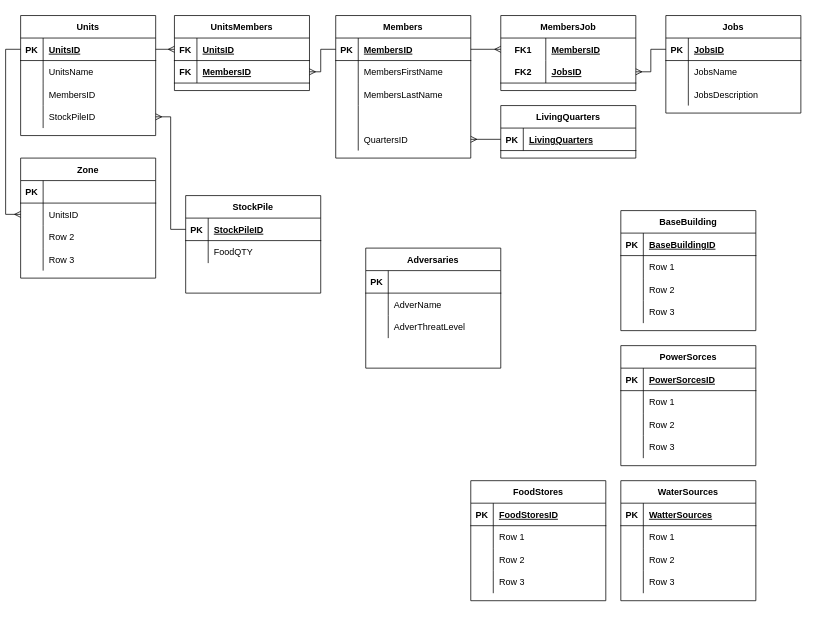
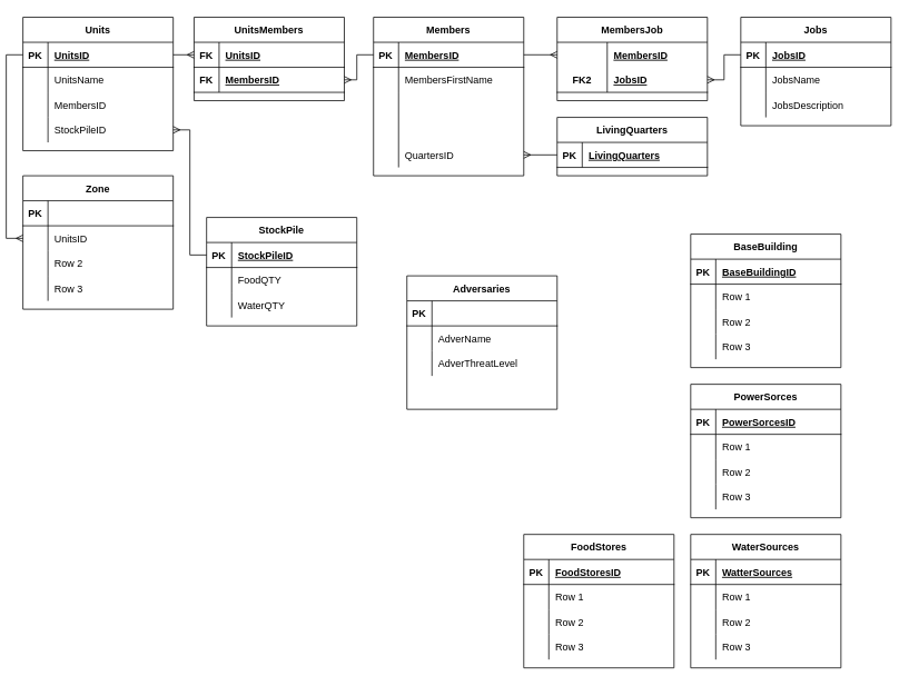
- <mxCell id="127" value="FK1" style="shape=partialRectangle;connectable=0;fillColor=none;top=0;left=0;bottom=0;right=0;fontStyle=1;overflow=hidden;" vertex="1" parent="126"><mxGeometry width="60" height="30" as="geometry"><mxRectangle width="60" height="30" as="alternateBounds" /></mxGeometry></mxCell>
- <mxCell id="11" value="MembersLastName" style="shape=partialRectangle;connectable=0;fillColor=none;top=0;left=0;bottom=0;right=0;align=left;spacingLeft=6;overflow=hidden;" vertex="1" parent="9"><mxGeometry x="30" width="150" height="30" as="geometry"><mxRectangle width="150" height="30" as="alternateBounds" /></mxGeometry></mxCell>
+ <mxCell id="51" value="WaterQTY" style="shape=partialRectangle;connectable=0;fillColor=none;top=0;left=0;bottom=0;right=0;align=left;spacingLeft=6;overflow=hidden;" vertex="1" parent="49"><mxGeometry x="30" width="150" height="30" as="geometry"><mxRectangle width="150" height="30" as="alternateBounds" /></mxGeometry></mxCell>
